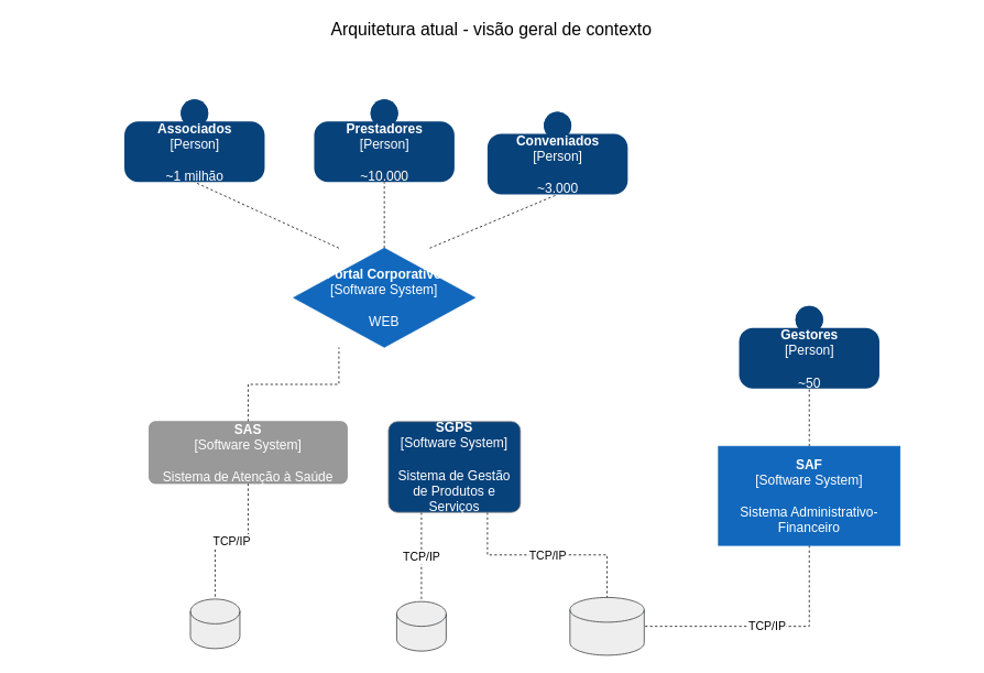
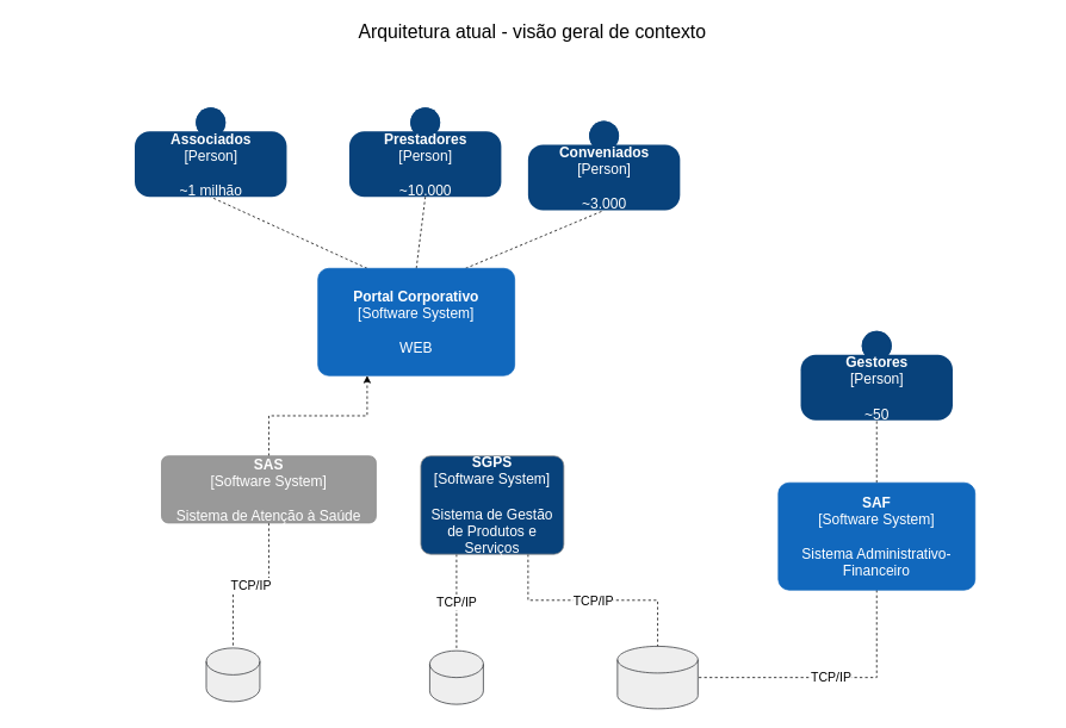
- <mxCell id="4" value="&lt;b style=&quot;font-size: 16px;&quot;&gt;Prestadores&lt;/b&gt;&lt;div style=&quot;font-size: 16px;&quot;&gt;[Person]&lt;/div&gt;&lt;br style=&quot;font-size: 16px;&quot;&gt;&lt;div style=&quot;font-size: 16px;&quot;&gt;~10.000&lt;/div&gt;" style="html=1;dashed=0;whitespace=wrap;fillColor=#08427b;strokeColor=none;fontColor=#ffffff;shape=mxgraph.c4.person;align=center;metaEdit=1;points=[[0.5,0,0],[1,0.5,0],[1,0.75,0],[0.75,1,0],[0.5,1,0],[0.25,1,0],[0,0.75,0],[0,0.5,0]];metaData={&quot;c4Type&quot;:{&quot;editable&quot;:false}};fontSize=16;" vertex="1" parent="1"><mxGeometry x="380" y="120" width="170" height="100" as="geometry" /></mxCell>
+ <mxCell id="4" value="&lt;b style=&quot;font-size: 16px;&quot;&gt;Prestadores&lt;/b&gt;&lt;div style=&quot;font-size: 16px;&quot;&gt;[Person]&lt;/div&gt;&lt;br style=&quot;font-size: 16px;&quot;&gt;&lt;div style=&quot;font-size: 16px;&quot;&gt;~10.000&lt;/div&gt;" style="html=1;dashed=0;whitespace=wrap;fillColor=#08427b;strokeColor=none;fontColor=#ffffff;shape=mxgraph.c4.person;align=center;metaEdit=1;points=[[0.5,0,0],[1,0.5,0],[1,0.75,0],[0.75,1,0],[0.5,1,0],[0.25,1,0],[0,0.75,0],[0,0.5,0]];metaData={&quot;c4Type&quot;:{&quot;editable&quot;:false}};fontSize=16;" vertex="1" parent="1"><mxGeometry x="390" y="120" width="170" height="100" as="geometry" /></mxCell>
- <mxCell id="19" value="&lt;b&gt;Portal Corporativo&lt;/b&gt;&lt;div&gt;[Software System]&lt;/div&gt;&lt;br&gt;&lt;div&gt;WEB&lt;/div&gt;" style="rhombus;whiteSpace=wrap;html=1;labelBackgroundColor=none;fillColor=#1168BD;fontColor=#ffffff;align=center;arcSize=10;strokeColor=#1168BD;metaEdit=1;metaData={&quot;c4Type&quot;:{&quot;editable&quot;:false}};points=[[0.25,0,0],[0.5,0,0],[0.75,0,0],[1,0.25,0],[1,0.5,0],[1,0.75,0],[0.75,1,0],[0.5,1,0],[0.25,1,0],[0,0.75,0],[0,0.5,0],[0,0.25,0]];fontSize=16;" vertex="1" parent="1"><mxGeometry x="355" y="300" width="220" height="120" as="geometry" /></mxCell>
+ <mxCell id="19" value="&lt;b&gt;Portal Corporativo&lt;/b&gt;&lt;div&gt;[Software System]&lt;/div&gt;&lt;br&gt;&lt;div&gt;WEB&lt;/div&gt;" style="rounded=1;whiteSpace=wrap;html=1;labelBackgroundColor=none;fillColor=#1168BD;fontColor=#ffffff;align=center;arcSize=10;strokeColor=#1168BD;metaEdit=1;metaData={&quot;c4Type&quot;:{&quot;editable&quot;:false}};points=[[0.25,0,0],[0.5,0,0],[0.75,0,0],[1,0.25,0],[1,0.5,0],[1,0.75,0],[0.75,1,0],[0.5,1,0],[0.25,1,0],[0,0.75,0],[0,0.5,0],[0,0.25,0]];fontSize=16;" vertex="1" parent="1"><mxGeometry x="355" y="300" width="220" height="120" as="geometry" /></mxCell>
- <mxCell id="14" value="" style="endArrow=none;dashed=1;html=1;rounded=0;fontSize=14;edgeStyle=orthogonalEdgeStyle;exitX=0.5;exitY=0;exitDx=0;exitDy=0;exitPerimeter=0;entryX=0.25;entryY=1;entryDx=0;entryDy=0;entryPerimeter=0;" edge="1" parent="1" source="20" target="19"><mxGeometry width="50" height="50" relative="1" as="geometry"><mxPoint x="260" y="475" as="sourcePoint" /><mxPoint x="270" y="410" as="targetPoint" /></mxGeometry></mxCell>
+ <mxCell id="14" value="" style="endArrow=classic;dashed=1;html=1;rounded=0;fontSize=14;edgeStyle=orthogonalEdgeStyle;exitX=0.5;exitY=0;exitDx=0;exitDy=0;exitPerimeter=0;entryX=0.25;entryY=1;entryDx=0;entryDy=0;entryPerimeter=0;" edge="1" parent="1" source="20" target="19"><mxGeometry width="50" height="50" relative="1" as="geometry"><mxPoint x="260" y="475" as="sourcePoint" /><mxPoint x="270" y="410" as="targetPoint" /></mxGeometry></mxCell>
- <mxCell id="18" value="&lt;b&gt;SAF&lt;/b&gt;&lt;div&gt;[Software System]&lt;/div&gt;&lt;br&gt;&lt;div&gt;Sistema Administrativo-Financeiro&lt;/div&gt;" style="whiteSpace=wrap;html=1;labelBackgroundColor=none;fillColor=#1168BD;fontColor=#ffffff;align=center;arcSize=10;strokeColor=#1168BD;metaEdit=1;metaData={&quot;c4Type&quot;:{&quot;editable&quot;:false}};points=[[0.25,0,0],[0.5,0,0],[0.75,0,0],[1,0.25,0],[1,0.5,0],[1,0.75,0],[0.75,1,0],[0.5,1,0],[0.25,1,0],[0,0.75,0],[0,0.5,0],[0,0.25,0]];fontSize=16;rounded=0;" vertex="1" parent="1"><mxGeometry x="870" y="540" width="220" height="120" as="geometry" /></mxCell>
+ <mxCell id="18" value="&lt;b&gt;SAF&lt;/b&gt;&lt;div&gt;[Software System]&lt;/div&gt;&lt;br&gt;&lt;div&gt;Sistema Administrativo-Financeiro&lt;/div&gt;" style="rounded=1;whiteSpace=wrap;html=1;labelBackgroundColor=none;fillColor=#1168BD;fontColor=#ffffff;align=center;arcSize=10;strokeColor=#1168BD;metaEdit=1;metaData={&quot;c4Type&quot;:{&quot;editable&quot;:false}};points=[[0.25,0,0],[0.5,0,0],[0.75,0,0],[1,0.25,0],[1,0.5,0],[1,0.75,0],[0.75,1,0],[0.5,1,0],[0.25,1,0],[0,0.75,0],[0,0.5,0],[0,0.25,0]];fontSize=16;" vertex="1" parent="1"><mxGeometry x="870" y="540" width="220" height="120" as="geometry" /></mxCell>
